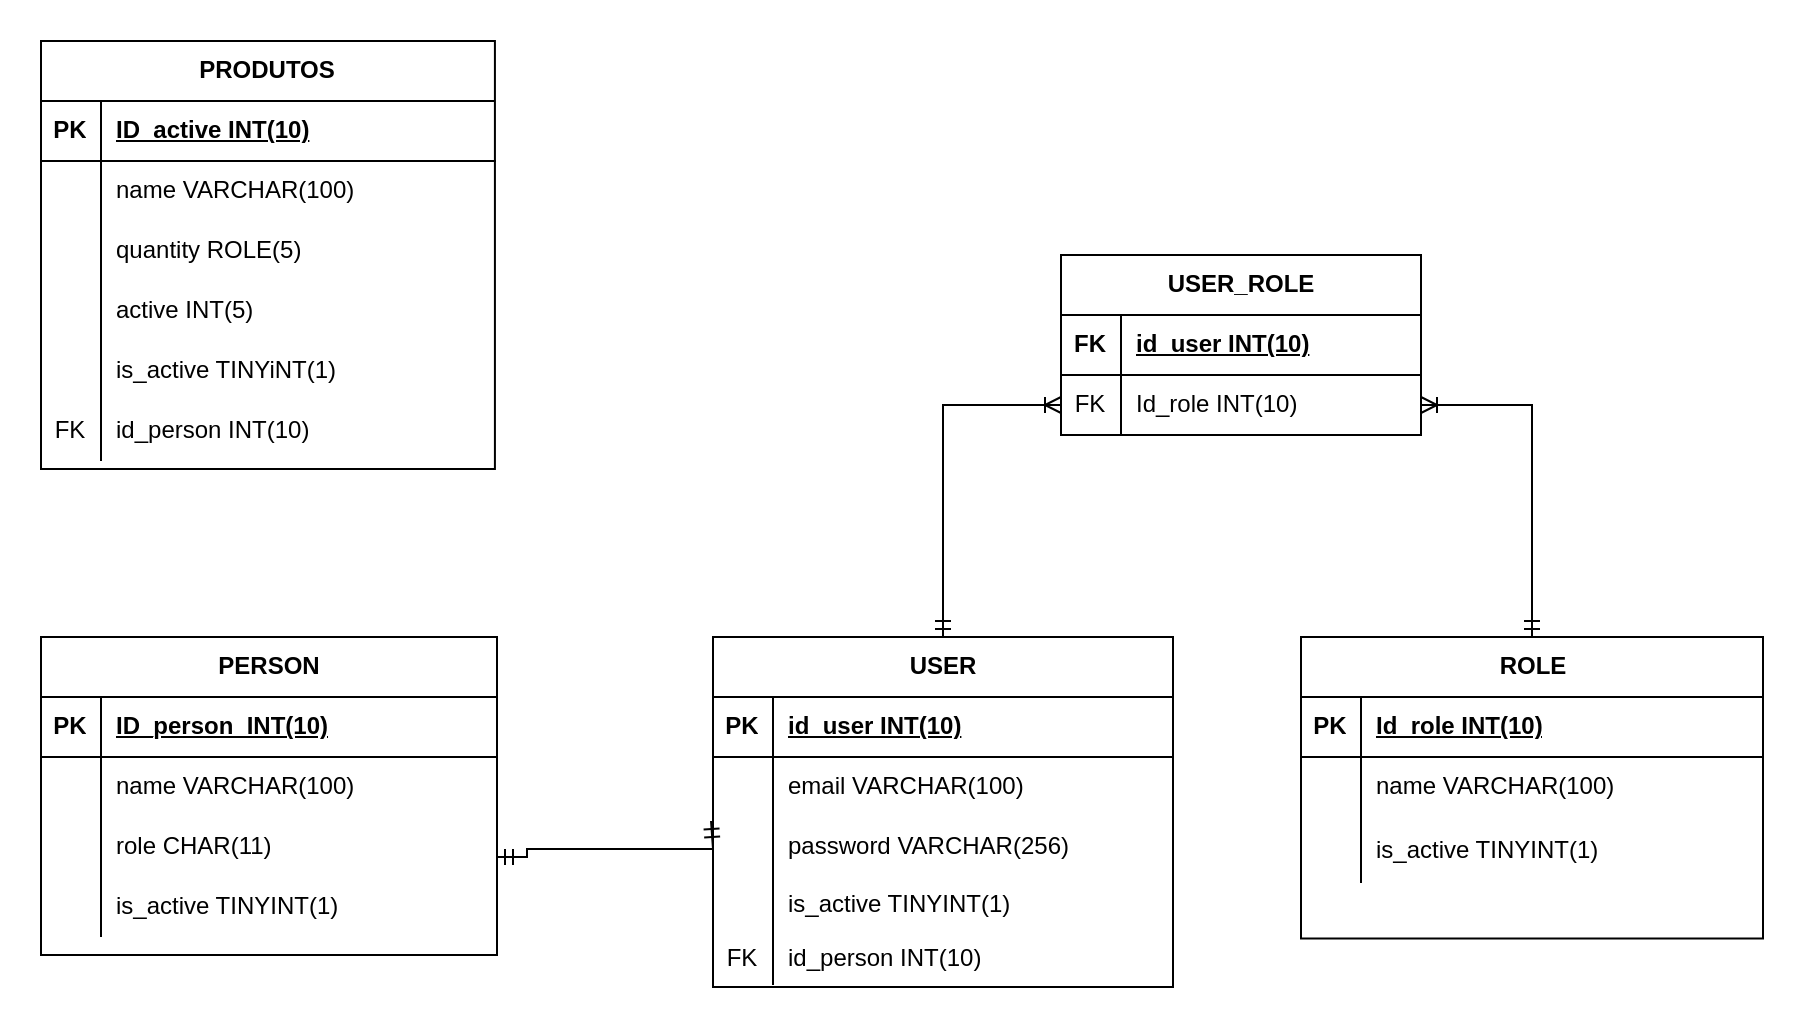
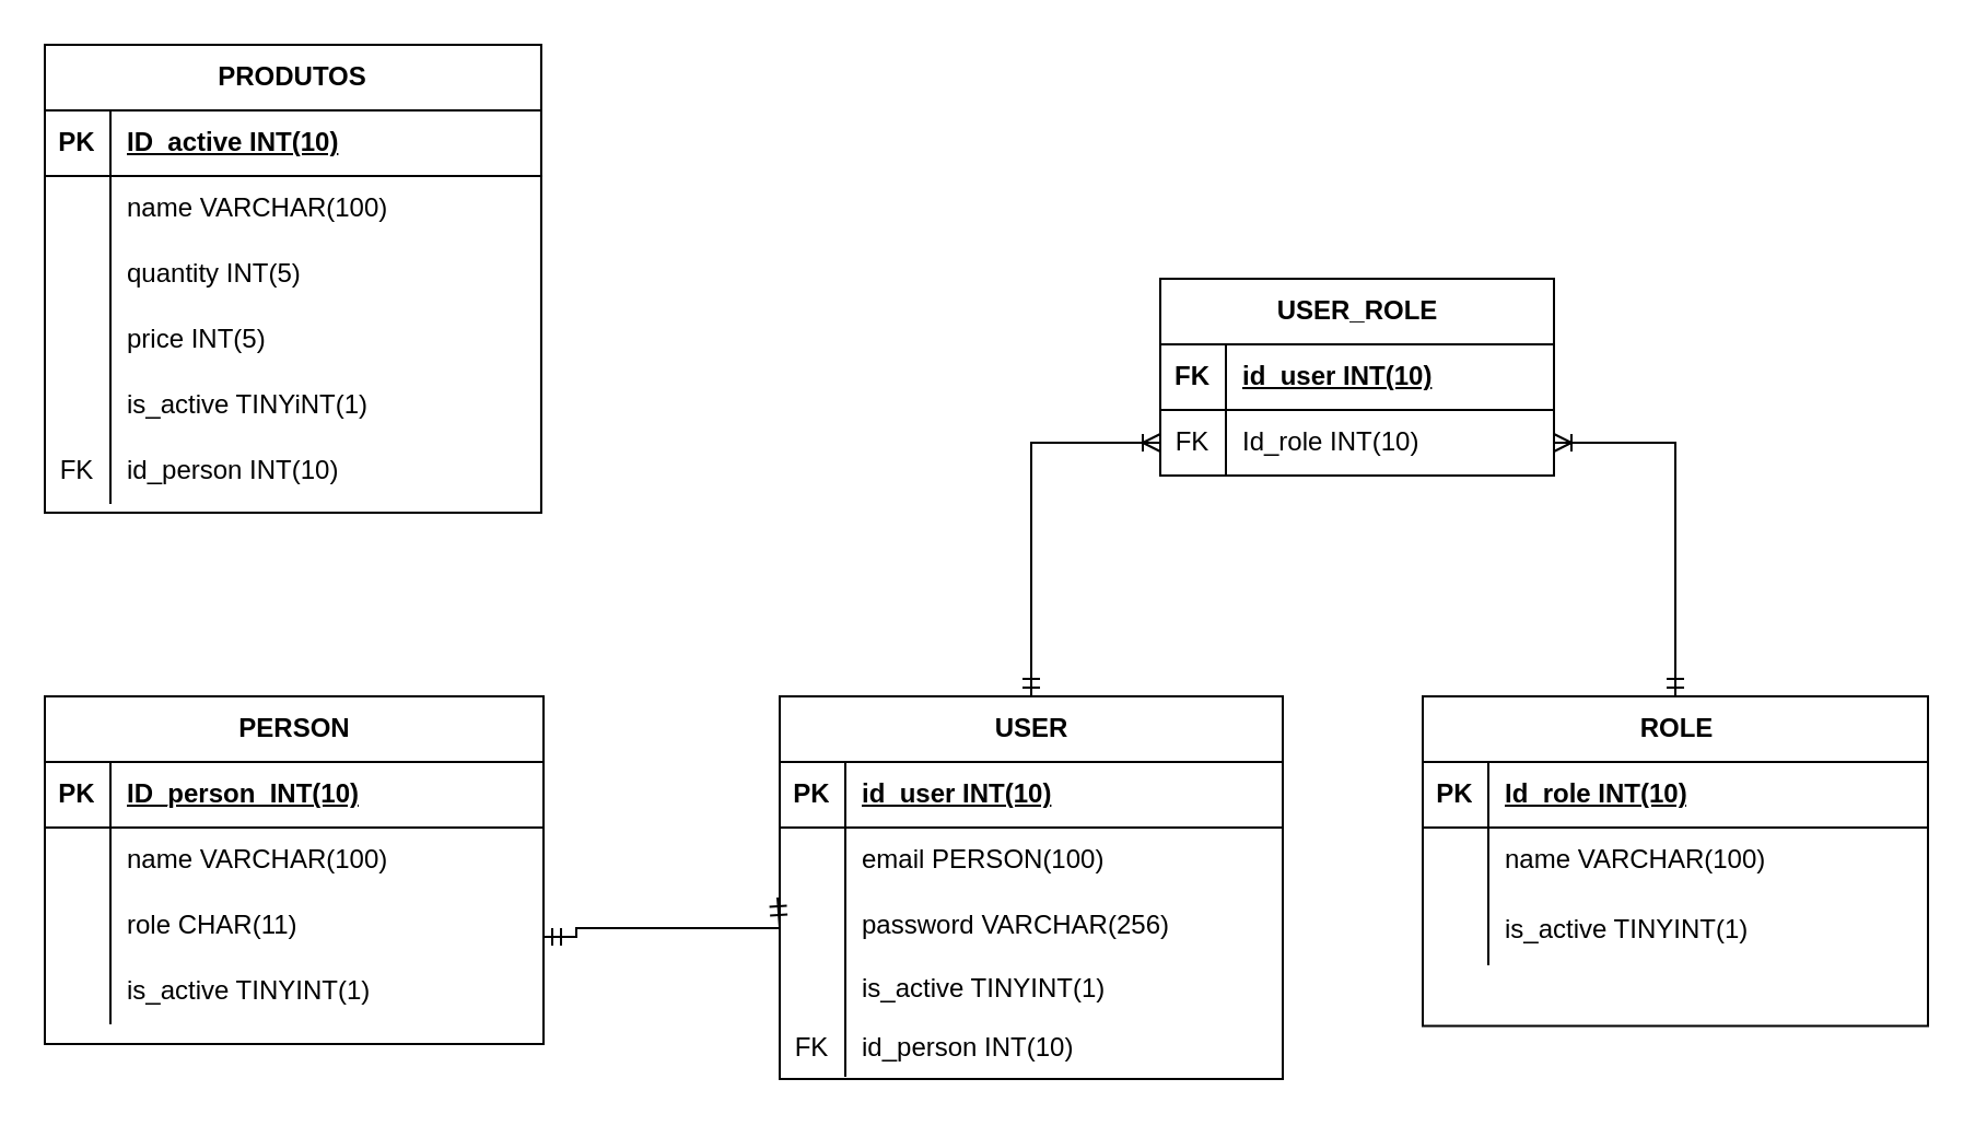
- <mxCell id="60" value="quantity ROLE(5)" style="shape=partialRectangle;connectable=0;fillColor=none;top=0;left=0;bottom=0;right=0;align=left;spacingLeft=6;overflow=hidden;whiteSpace=wrap;html=1;" vertex="1" parent="58"><mxGeometry x="30" width="196.96" height="30" as="geometry"><mxRectangle width="196.96" height="30" as="alternateBounds" /></mxGeometry></mxCell>
+ <mxCell id="60" value="quantity INT(5)" style="shape=partialRectangle;connectable=0;fillColor=none;top=0;left=0;bottom=0;right=0;align=left;spacingLeft=6;overflow=hidden;whiteSpace=wrap;html=1;" vertex="1" parent="58"><mxGeometry x="30" width="196.96" height="30" as="geometry"><mxRectangle width="196.96" height="30" as="alternateBounds" /></mxGeometry></mxCell>
- <mxCell id="63" value="active INT(5)&lt;br&gt;" style="shape=partialRectangle;connectable=0;fillColor=none;top=0;left=0;bottom=0;right=0;align=left;spacingLeft=6;overflow=hidden;whiteSpace=wrap;html=1;" vertex="1" parent="61"><mxGeometry x="30" width="196.96" height="30" as="geometry"><mxRectangle width="196.96" height="30" as="alternateBounds" /></mxGeometry></mxCell>
+ <mxCell id="63" value="price INT(5)&lt;br&gt;" style="shape=partialRectangle;connectable=0;fillColor=none;top=0;left=0;bottom=0;right=0;align=left;spacingLeft=6;overflow=hidden;whiteSpace=wrap;html=1;" vertex="1" parent="61"><mxGeometry x="30" width="196.96" height="30" as="geometry"><mxRectangle width="196.96" height="30" as="alternateBounds" /></mxGeometry></mxCell>
- <mxCell id="9" value="email VARCHAR(100)" style="shape=partialRectangle;connectable=0;fillColor=none;top=0;left=0;bottom=0;right=0;align=left;spacingLeft=6;overflow=hidden;whiteSpace=wrap;html=1;" vertex="1" parent="7"><mxGeometry x="30" width="200" height="30" as="geometry"><mxRectangle width="200" height="30" as="alternateBounds" /></mxGeometry></mxCell>
+ <mxCell id="9" value="email PERSON(100)" style="shape=partialRectangle;connectable=0;fillColor=none;top=0;left=0;bottom=0;right=0;align=left;spacingLeft=6;overflow=hidden;whiteSpace=wrap;html=1;" vertex="1" parent="7"><mxGeometry x="30" width="200" height="30" as="geometry"><mxRectangle width="200" height="30" as="alternateBounds" /></mxGeometry></mxCell>
